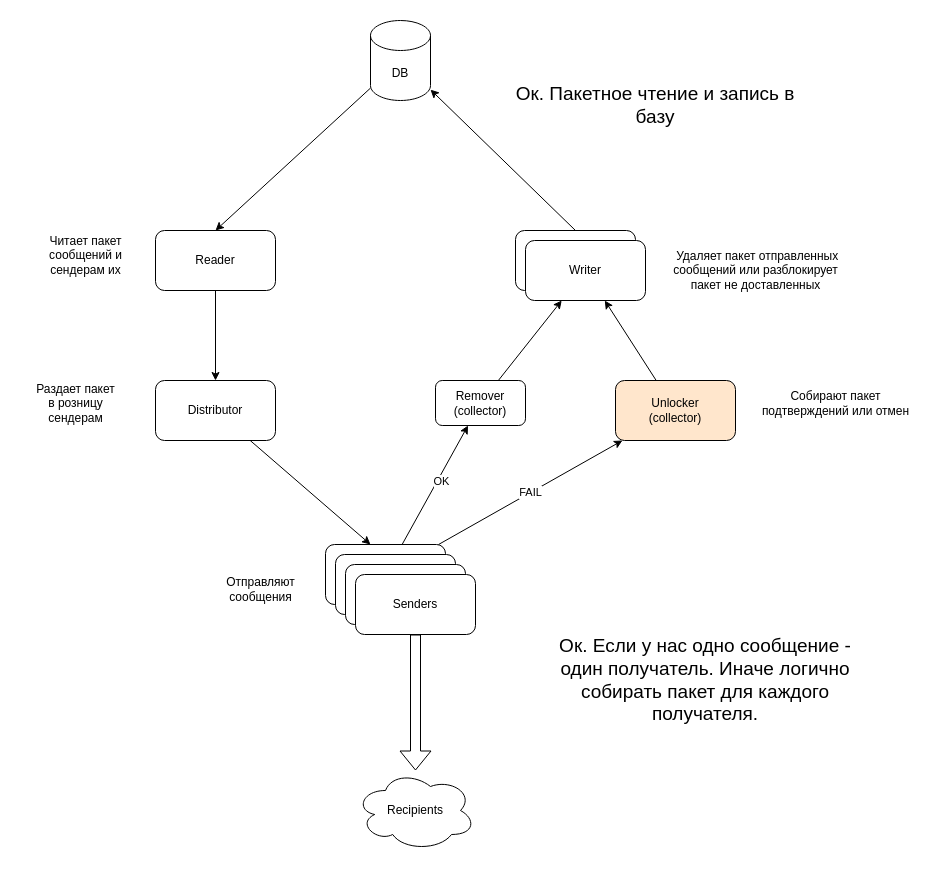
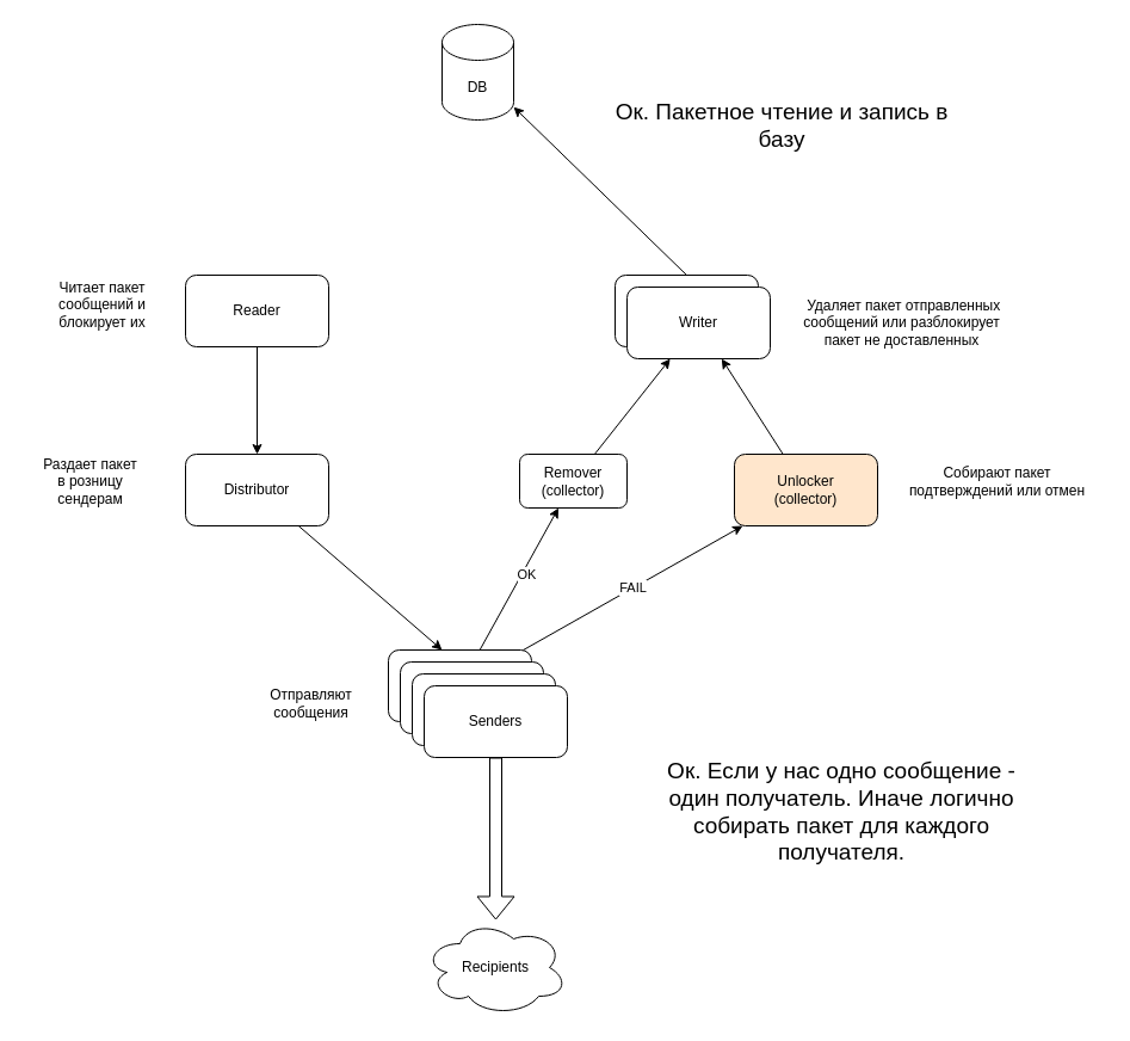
- <mxCell id="15" style="rounded=0;orthogonalLoop=1;jettySize=auto;html=1;entryX=0.5;entryY=0;entryDx=0;entryDy=0;" parent="1" source="16" target="7" edge="1"><mxGeometry relative="1" as="geometry"><mxPoint x="204.96" y="208.98" as="targetPoint" /></mxGeometry></mxCell>
- <mxCell id="26" value="Читает пакет&lt;br&gt;сообщений и&lt;br&gt;сендерам их" style="text;html=1;align=center;verticalAlign=middle;resizable=0;points=[];autosize=1;strokeColor=none;fillColor=none;" parent="1" vertex="1"><mxGeometry x="35" y="225" width="100" height="60" as="geometry" /></mxCell>
+ <mxCell id="26" value="Читает пакет&lt;br&gt;сообщений и&lt;br&gt;блокирует их" style="text;html=1;align=center;verticalAlign=middle;resizable=0;points=[];autosize=1;strokeColor=none;fillColor=none;" parent="1" vertex="1"><mxGeometry x="35" y="225" width="100" height="60" as="geometry" /></mxCell>
